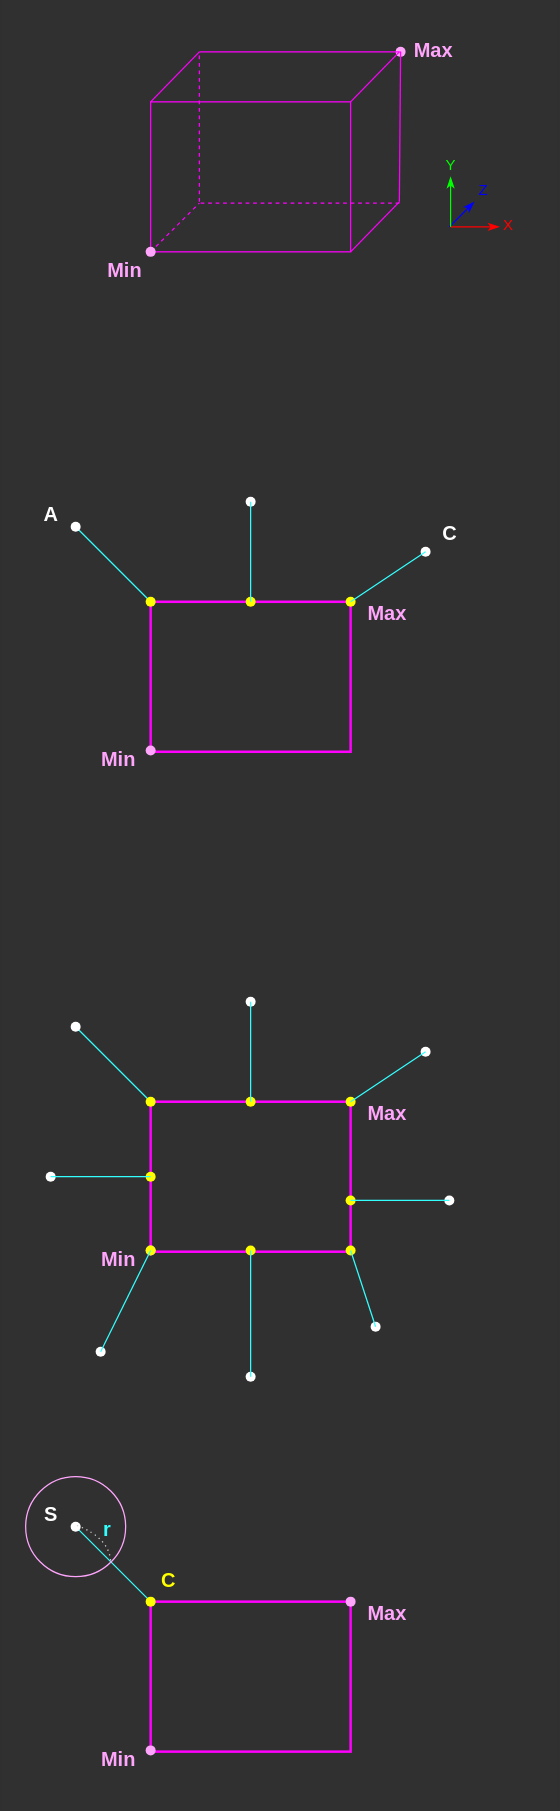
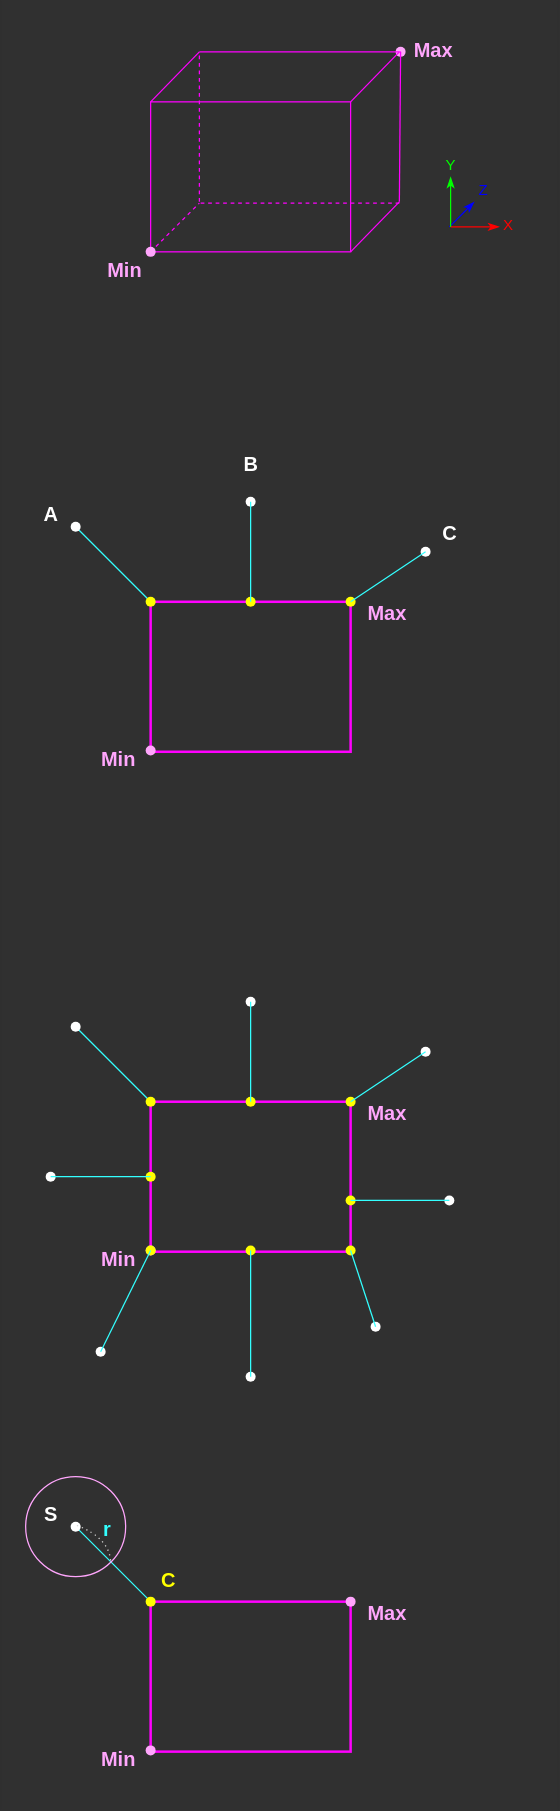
+ <mxCell id="8" value="B" style="text;html=1;align=center;verticalAlign=middle;resizable=0;points=[];autosize=1;strokeColor=none;fillColor=none;fontStyle=1;fontColor=#FFFFFF;fontSize=16;" vertex="1" parent="1"><mxGeometry x="180" y="361" width="40" height="20" as="geometry" /></mxCell>
